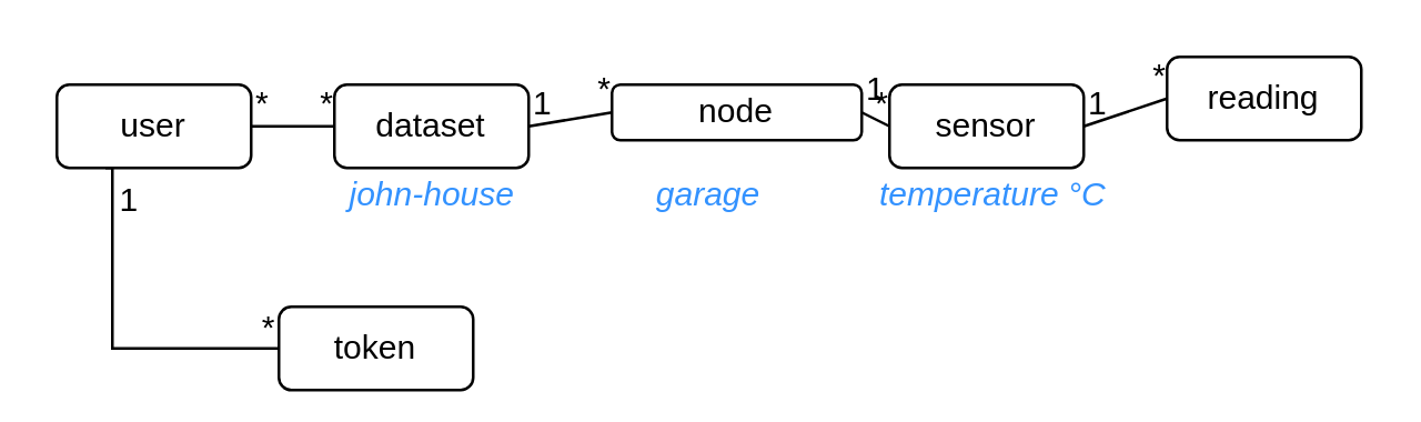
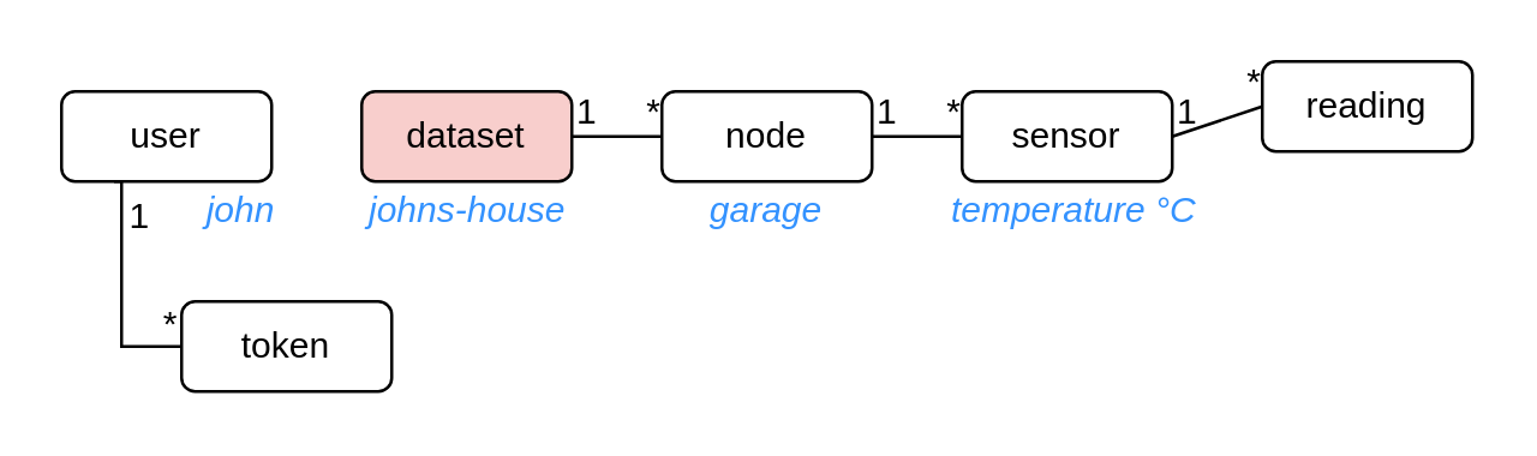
- <mxCell id="4" value="node" style="rounded=1;whiteSpace=wrap;html=1;" parent="1" vertex="1"><mxGeometry x="220" y="30" width="90" height="20" as="geometry" /></mxCell>
+ <mxCell id="4" value="node" style="rounded=1;whiteSpace=wrap;html=1;" parent="1" vertex="1"><mxGeometry x="220" y="30" width="70" height="30" as="geometry" /></mxCell>
- <mxCell id="17" value="" style="endArrow=none;html=1;rounded=0;exitX=1;exitY=0.5;exitDx=0;exitDy=0;entryX=0;entryY=0.5;entryDx=0;entryDy=0;" parent="1" source="2" target="3" edge="1"><mxGeometry relative="1" as="geometry"><mxPoint x="90" y="90" as="sourcePoint" /><mxPoint x="120" y="90" as="targetPoint" /></mxGeometry></mxCell>
- <mxCell id="18" value="*" style="resizable=0;html=1;align=left;verticalAlign=bottom;" parent="17" connectable="0" vertex="1"><mxGeometry x="-1" relative="1" as="geometry" /></mxCell>
- <mxCell id="19" value="*" style="resizable=0;html=1;align=right;verticalAlign=bottom;" parent="17" connectable="0" vertex="1"><mxGeometry x="1" relative="1" as="geometry" /></mxCell>
- <mxCell id="3" value="dataset" style="rounded=1;whiteSpace=wrap;html=1;" parent="1" vertex="1"><mxGeometry x="120" y="30" width="70" height="30" as="geometry" /></mxCell>
+ <mxCell id="3" value="dataset" style="rounded=1;whiteSpace=wrap;html=1;fillColor=#f8cecc;" parent="1" vertex="1"><mxGeometry x="120" y="30" width="70" height="30" as="geometry" /></mxCell>
+ <mxCell id="24" value="john" style="text;html=1;strokeColor=none;fillColor=none;align=center;verticalAlign=middle;whiteSpace=wrap;rounded=0;fontColor=#3392FF;fontStyle=2" parent="1" vertex="1"><mxGeometry x="50" y="60" width="60" height="20" as="geometry" /></mxCell>
- <mxCell id="23" value="john-house" style="text;html=1;strokeColor=none;fillColor=none;align=center;verticalAlign=middle;whiteSpace=wrap;rounded=0;fontColor=#3392FF;fontStyle=2" parent="1" vertex="1"><mxGeometry x="117.5" y="60" width="75" height="20" as="geometry" /></mxCell>
+ <mxCell id="23" value="johns-house" style="text;html=1;strokeColor=none;fillColor=none;align=center;verticalAlign=middle;whiteSpace=wrap;rounded=0;fontColor=#3392FF;fontStyle=2" parent="1" vertex="1"><mxGeometry x="117.5" y="60" width="75" height="20" as="geometry" /></mxCell>
- <mxCell id="7" value="token" style="rounded=1;whiteSpace=wrap;html=1;" parent="1" vertex="1"><mxGeometry x="100" y="110" width="70" height="30" as="geometry" /></mxCell>
+ <mxCell id="7" value="token" style="rounded=1;whiteSpace=wrap;html=1;" parent="1" vertex="1"><mxGeometry x="60" y="100" width="70" height="30" as="geometry" /></mxCell>
